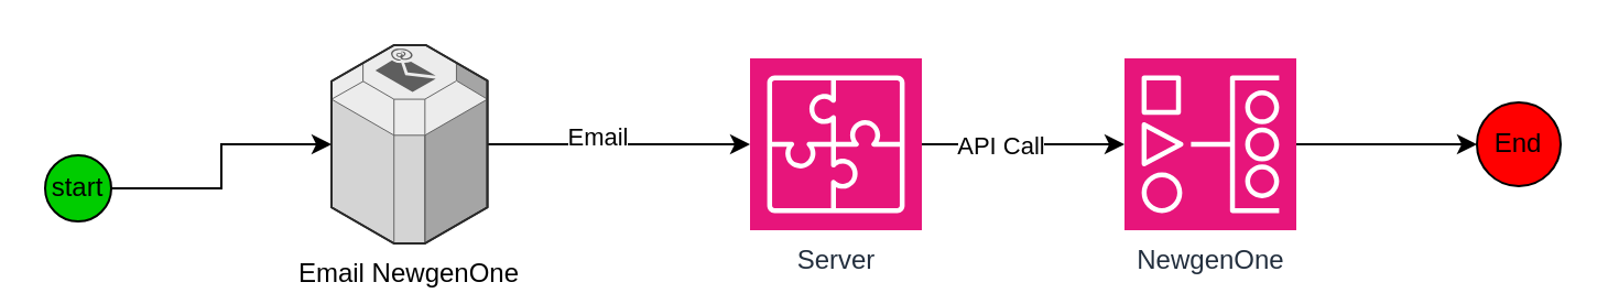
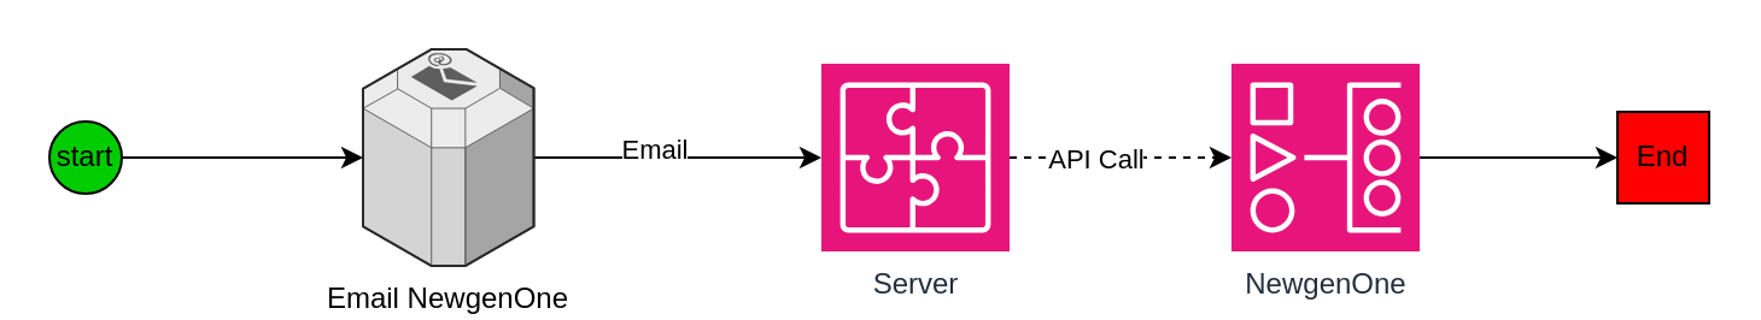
- <mxCell id="5" style="edgeStyle=orthogonalEdgeStyle;rounded=0;orthogonalLoop=1;jettySize=auto;html=1;exitX=1;exitY=0.5;exitDx=0;exitDy=0;exitPerimeter=0;" edge="1" parent="1" source="7" target="9"><mxGeometry relative="1" as="geometry" /></mxCell>
+ <mxCell id="5" style="edgeStyle=orthogonalEdgeStyle;rounded=0;orthogonalLoop=1;jettySize=auto;html=1;exitX=1;exitY=0.5;exitDx=0;exitDy=0;exitPerimeter=0;dashed=1;" edge="1" parent="1" source="7" target="9"><mxGeometry relative="1" as="geometry" /></mxCell>
- <mxCell id="10" value="End" style="ellipse;whiteSpace=wrap;html=1;aspect=fixed;fillColor=#FF0000;" vertex="1" parent="1"><mxGeometry x="670" y="46" width="38" height="38" as="geometry" /></mxCell>
+ <mxCell id="10" value="End" style="whiteSpace=wrap;html=1;aspect=fixed;fillColor=#FF0000;rounded=0;" vertex="1" parent="1"><mxGeometry x="670" y="46" width="38" height="38" as="geometry" /></mxCell>
- <mxCell id="12" value="start" style="ellipse;whiteSpace=wrap;html=1;aspect=fixed;fillColor=#00CC00;" vertex="1" parent="1"><mxGeometry x="20" y="70" width="30" height="30" as="geometry" /></mxCell>
+ <mxCell id="12" value="start" style="ellipse;whiteSpace=wrap;html=1;aspect=fixed;fillColor=#00CC00;" vertex="1" parent="1"><mxGeometry x="20" y="50" width="30" height="30" as="geometry" /></mxCell>
